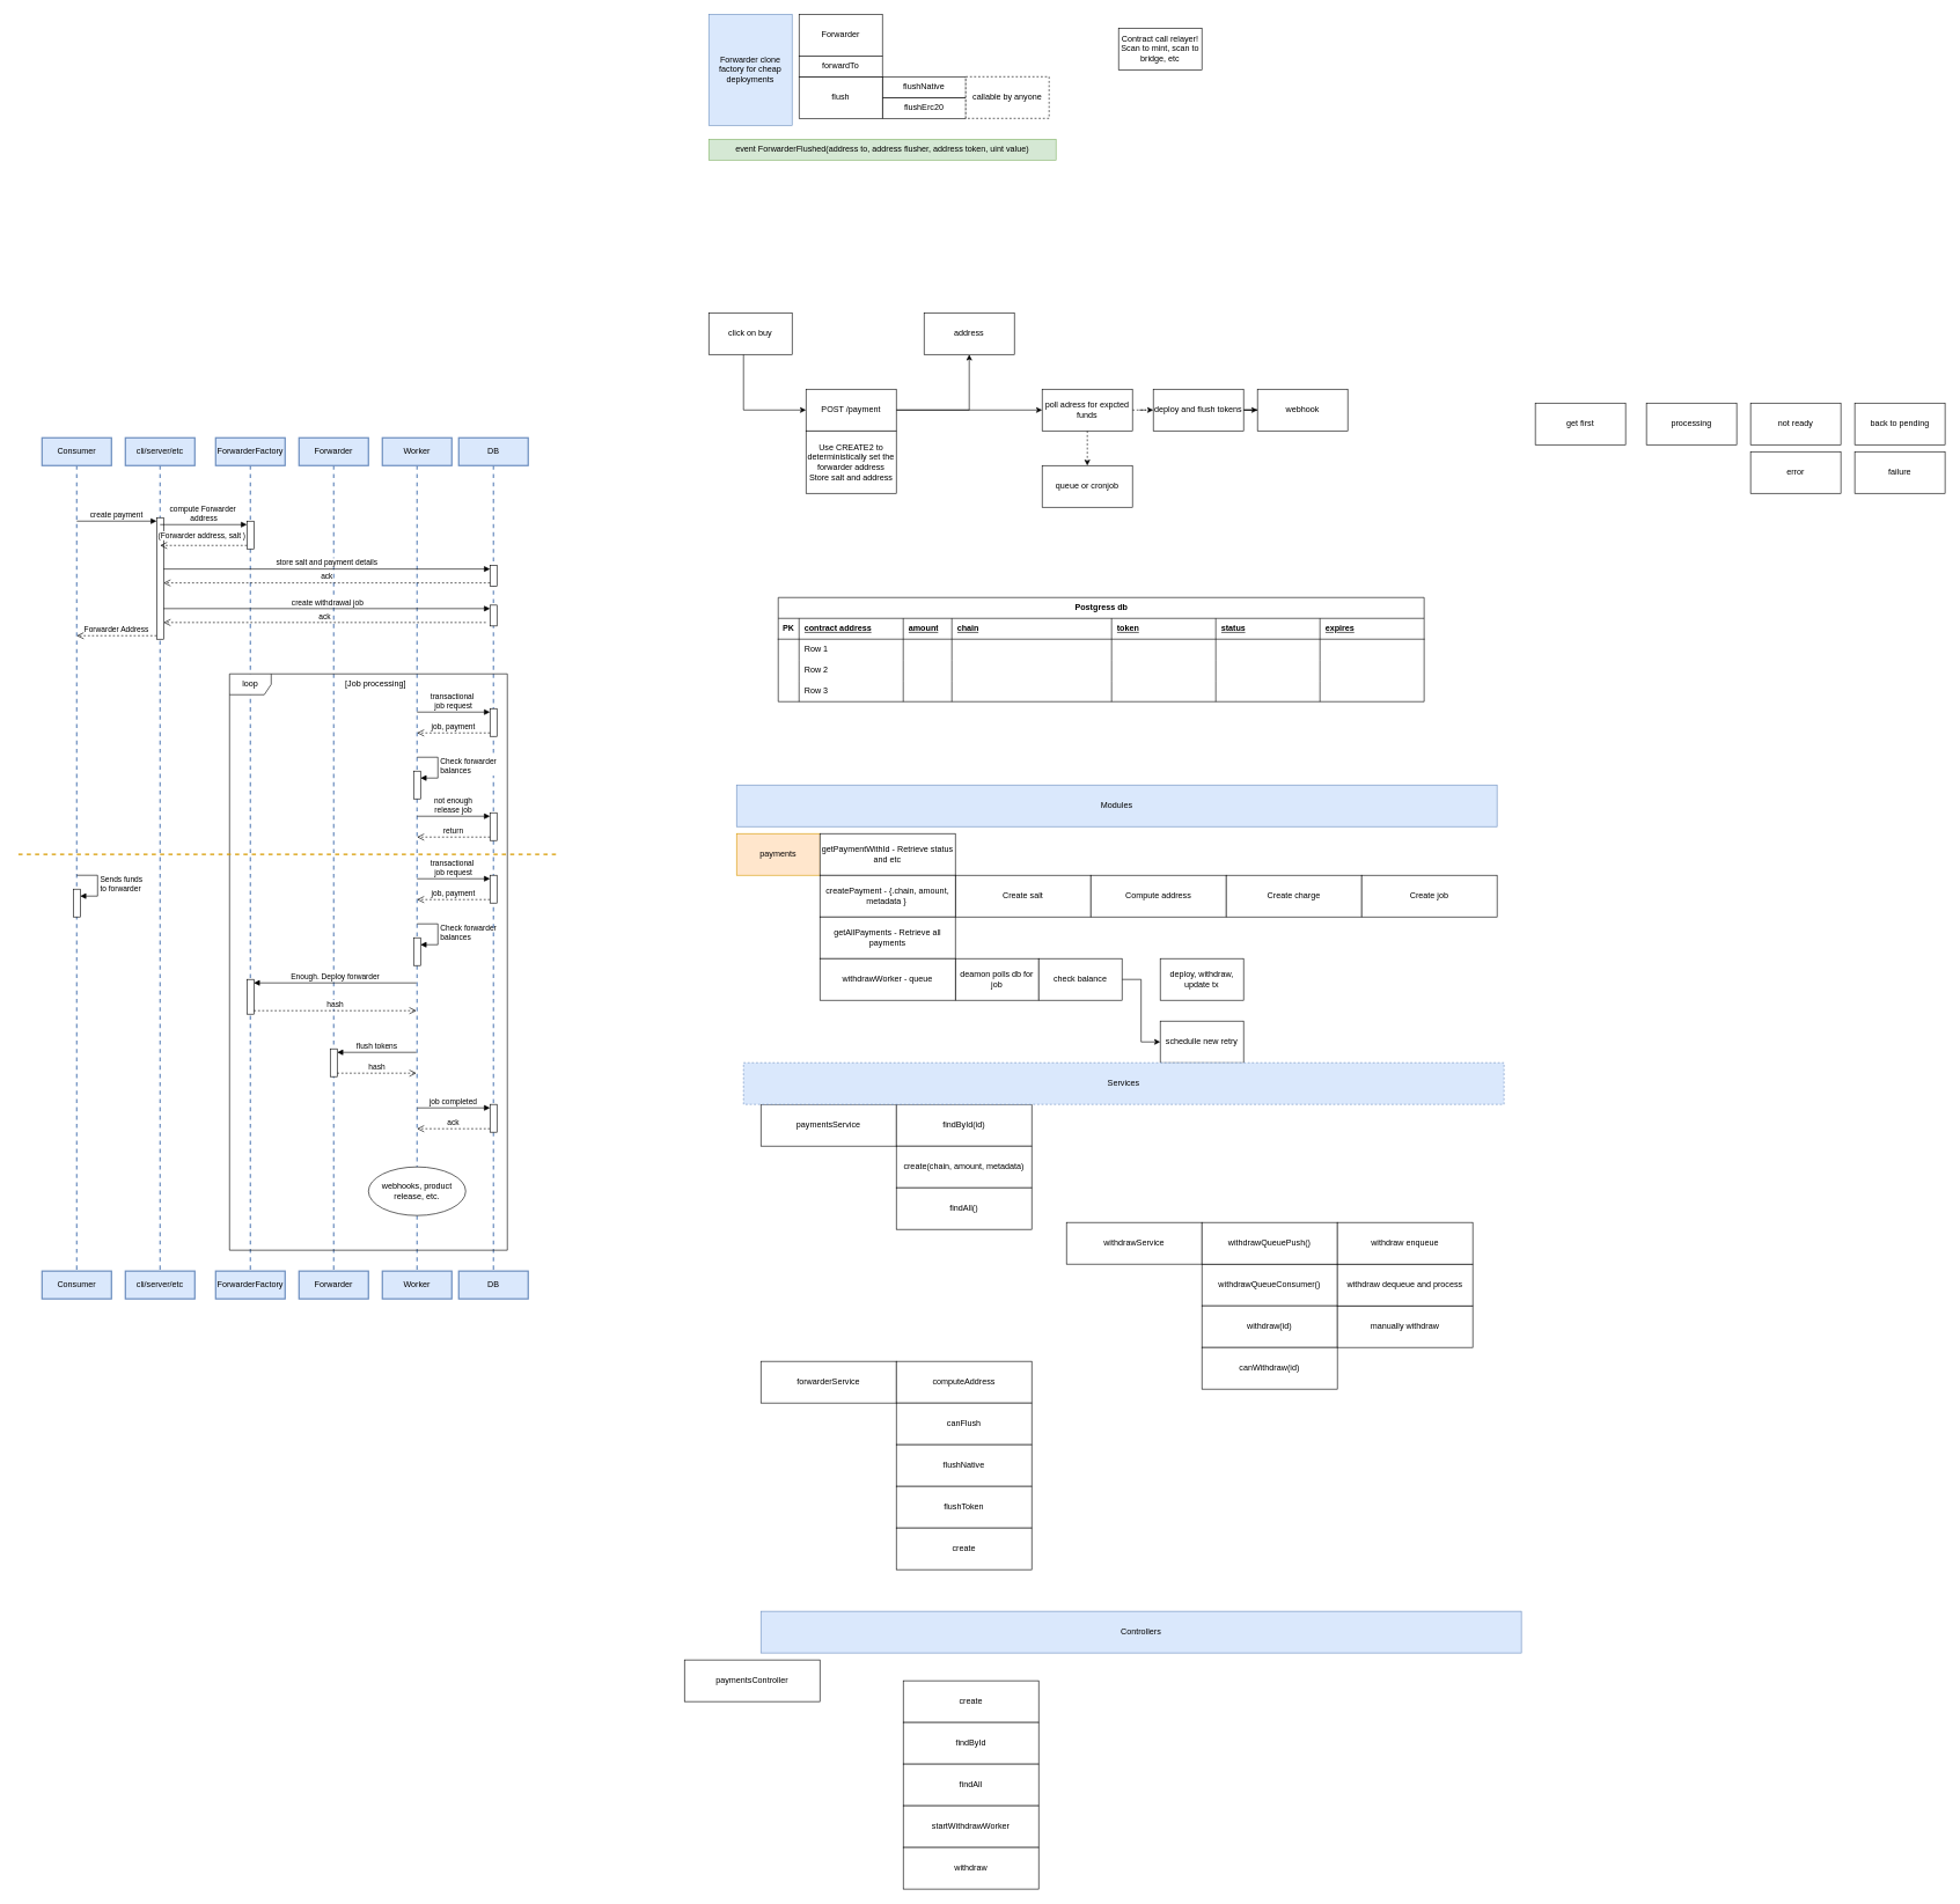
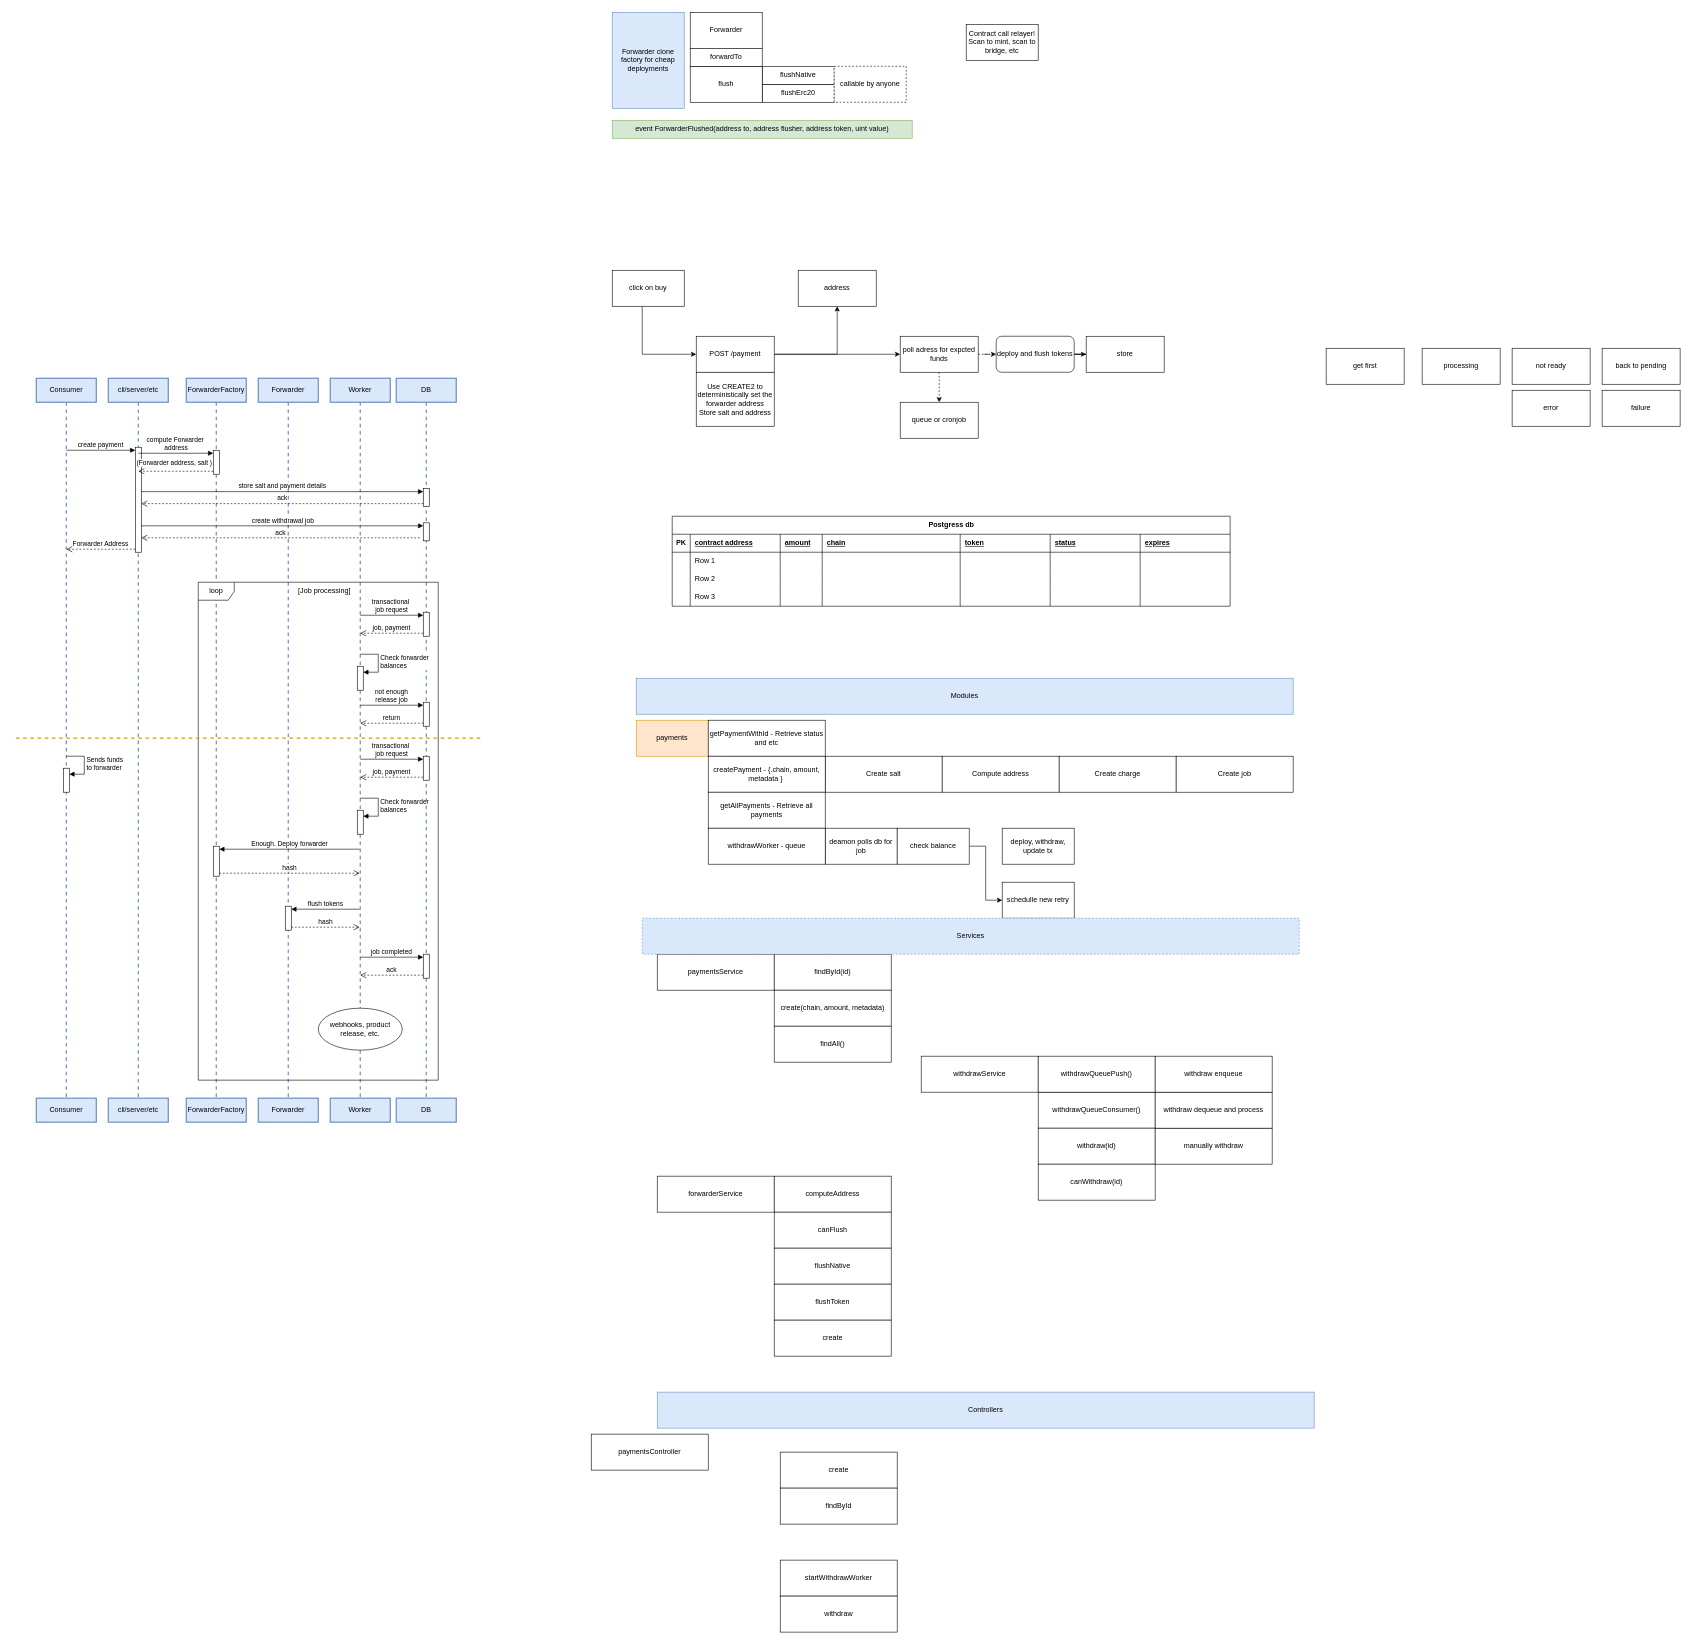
- <mxCell id="17" value="deploy and flush tokens" style="rounded=0;whiteSpace=wrap;html=1;" parent="1" vertex="1"><mxGeometry x="1660" y="560" width="130" height="60" as="geometry" /></mxCell>
+ <mxCell id="17" value="deploy and flush tokens" style="whiteSpace=wrap;html=1;rounded=1;" parent="1" vertex="1"><mxGeometry x="1660" y="560" width="130" height="60" as="geometry" /></mxCell>
- <mxCell id="18" value="webhook" style="rounded=0;whiteSpace=wrap;html=1;" parent="1" vertex="1"><mxGeometry x="1810" y="560" width="130" height="60" as="geometry" /></mxCell>
+ <mxCell id="18" value="store" style="rounded=0;whiteSpace=wrap;html=1;" parent="1" vertex="1"><mxGeometry x="1810" y="560" width="130" height="60" as="geometry" /></mxCell>
- <mxCell id="92" value="findAll" style="rounded=0;whiteSpace=wrap;html=1;" vertex="1" parent="1"><mxGeometry x="1300" y="2540" width="195" height="60" as="geometry" /></mxCell>
